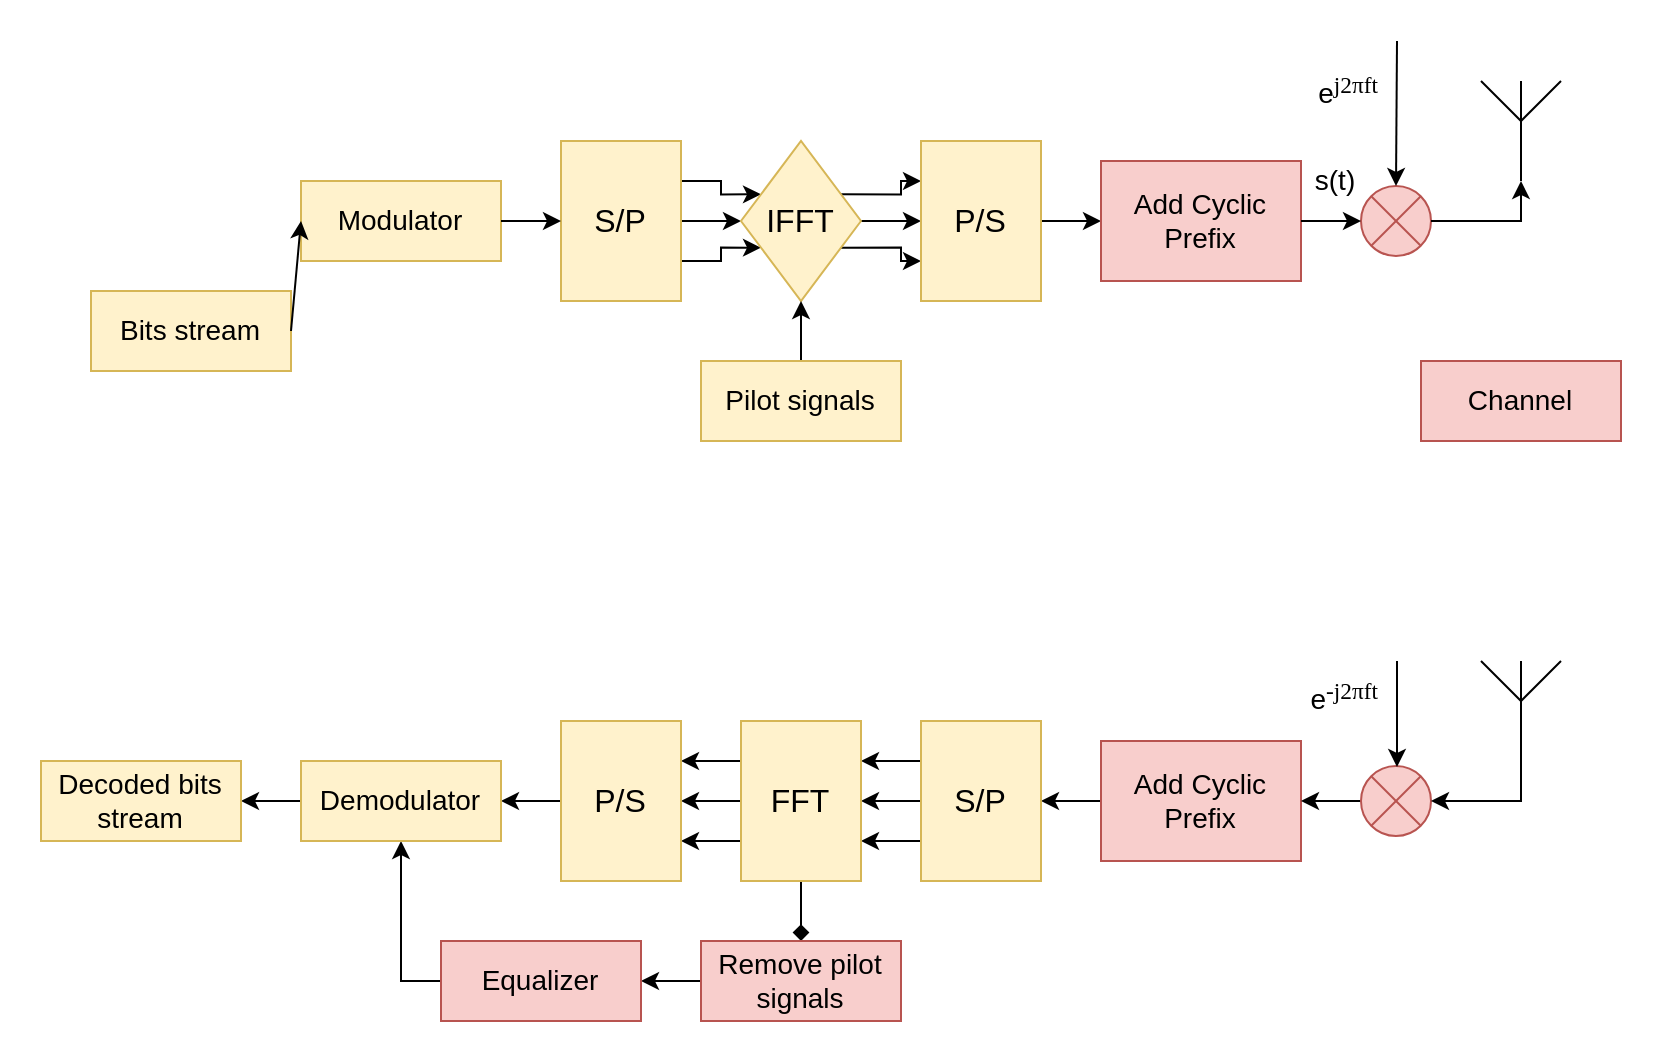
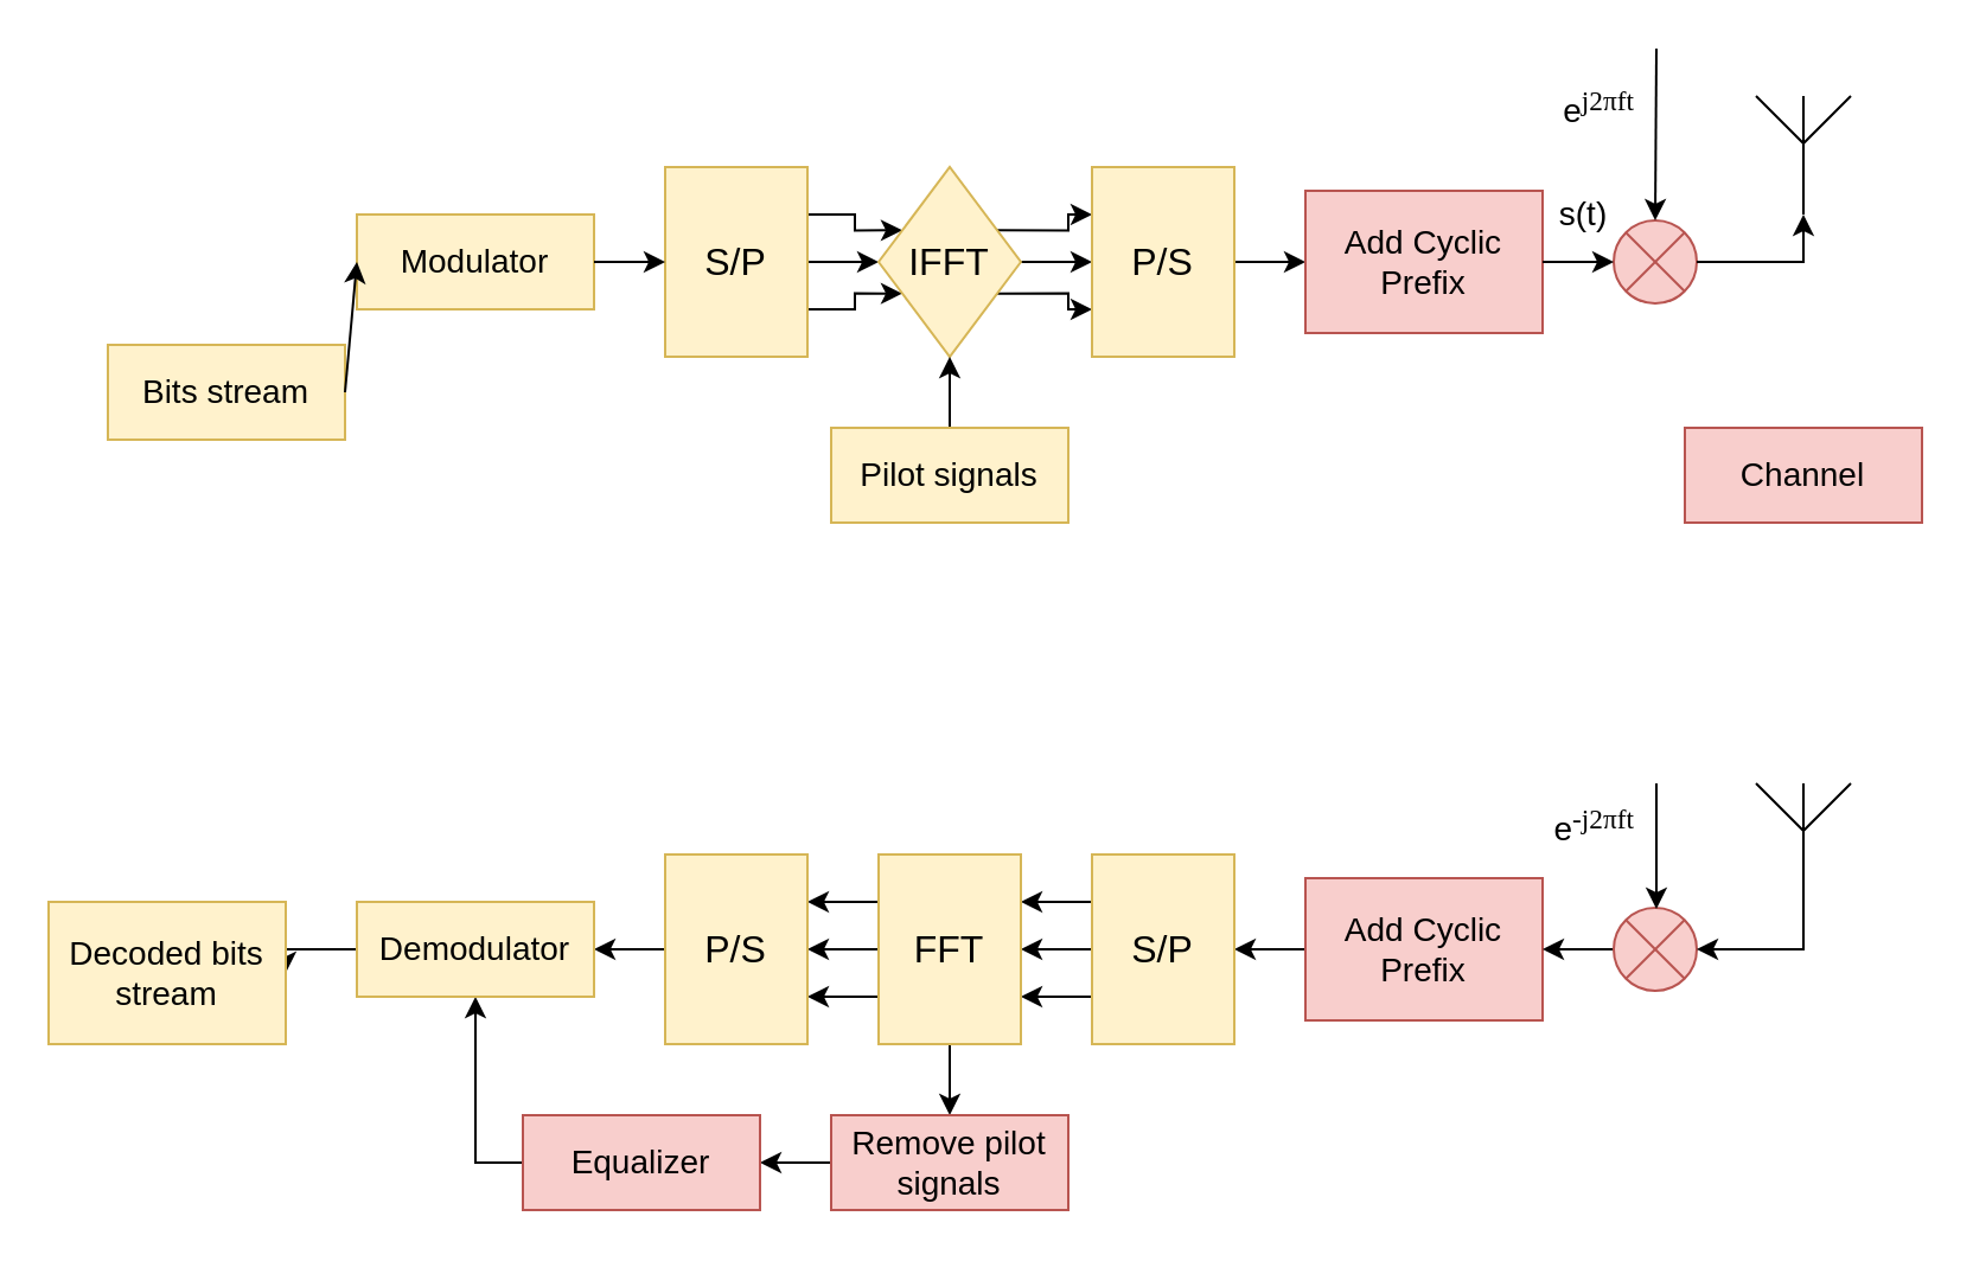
- <mxCell id="52" value="&lt;font style=&quot;font-size: 14px;&quot; face=&quot;Helvetica&quot;&gt;Decoded bits stream&lt;/font&gt;" style="rounded=0;whiteSpace=wrap;html=1;fillColor=#fff2cc;strokeColor=#d6b656;" vertex="1" parent="1"><mxGeometry x="20" y="380" width="100" height="40" as="geometry" /></mxCell>
+ <mxCell id="52" value="&lt;font style=&quot;font-size: 14px;&quot; face=&quot;Helvetica&quot;&gt;Decoded bits stream&lt;/font&gt;" style="rounded=0;whiteSpace=wrap;html=1;fillColor=#fff2cc;strokeColor=#d6b656;" vertex="1" parent="1"><mxGeometry x="20" y="380" width="100" height="60" as="geometry" /></mxCell>
- <mxCell id="42" style="edgeStyle=orthogonalEdgeStyle;rounded=0;orthogonalLoop=1;jettySize=auto;html=1;exitX=1;exitY=0.5;exitDx=0;exitDy=0;entryX=0.5;entryY=0;entryDx=0;entryDy=0;endArrow=diamond;" edge="1" parent="1" source="43" target="47"><mxGeometry relative="1" as="geometry" /></mxCell>
+ <mxCell id="42" style="edgeStyle=orthogonalEdgeStyle;rounded=0;orthogonalLoop=1;jettySize=auto;html=1;exitX=1;exitY=0.5;exitDx=0;exitDy=0;entryX=0.5;entryY=0;entryDx=0;entryDy=0;" edge="1" parent="1" source="43" target="47"><mxGeometry relative="1" as="geometry" /></mxCell>
